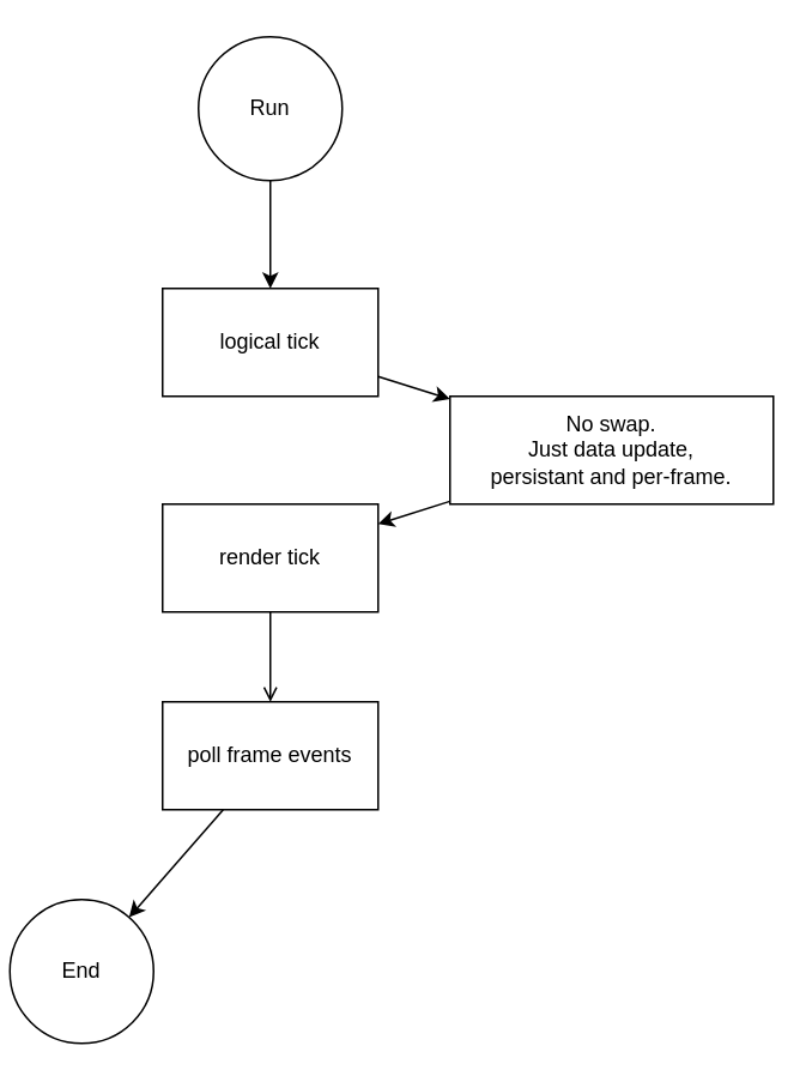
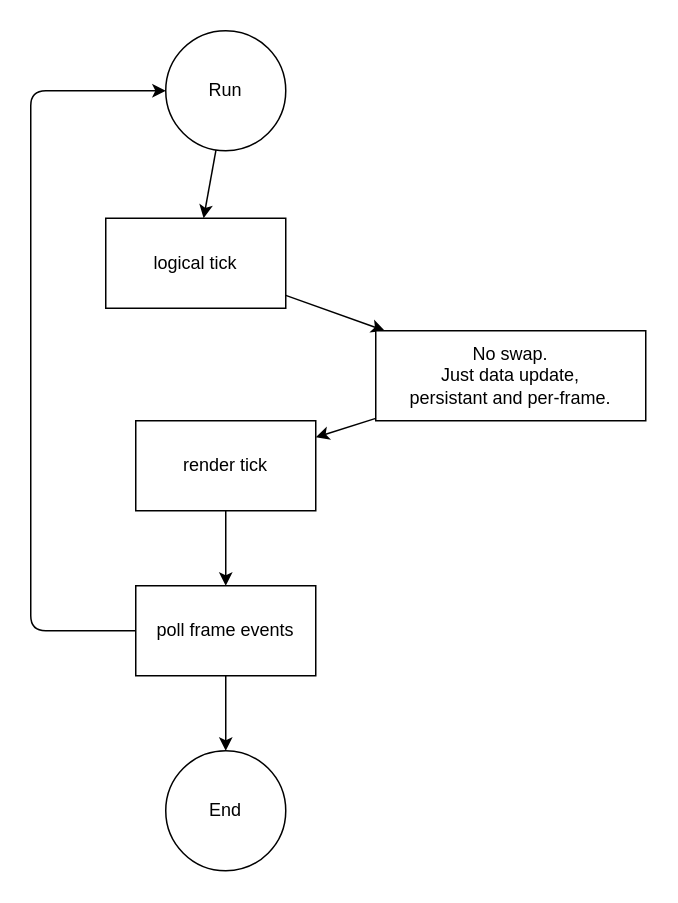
- <mxCell id="4" value="logical tick" style="whiteSpace=wrap;html=1;" parent="1" vertex="1"><mxGeometry x="90" y="160" width="120" height="60" as="geometry" /></mxCell>
+ <mxCell id="4" value="logical tick" style="whiteSpace=wrap;html=1;" parent="1" vertex="1"><mxGeometry x="70" y="145" width="120" height="60" as="geometry" /></mxCell>
+ <mxCell id="9" style="edgeStyle=none;html=1;" parent="1" source="11" target="6" edge="1"><mxGeometry relative="1" as="geometry"><mxPoint x="-80" y="310" as="targetPoint" /><Array as="points"><mxPoint x="20" y="420" /><mxPoint x="20" y="60" /></Array></mxGeometry></mxCell>
- <mxCell id="7" value="" style="edgeStyle=none;html=1;endArrow=open;" parent="1" source="8" target="11" edge="1"><mxGeometry relative="1" as="geometry" /></mxCell>
+ <mxCell id="7" value="" style="edgeStyle=none;html=1;" parent="1" source="8" target="11" edge="1"><mxGeometry relative="1" as="geometry" /></mxCell>
- <mxCell id="13" value="End" style="ellipse;whiteSpace=wrap;html=1;" vertex="1" parent="1"><mxGeometry x="5" y="500" width="80" height="80" as="geometry" /></mxCell>
+ <mxCell id="13" value="End" style="ellipse;whiteSpace=wrap;html=1;" vertex="1" parent="1"><mxGeometry x="110" y="500" width="80" height="80" as="geometry" /></mxCell>
